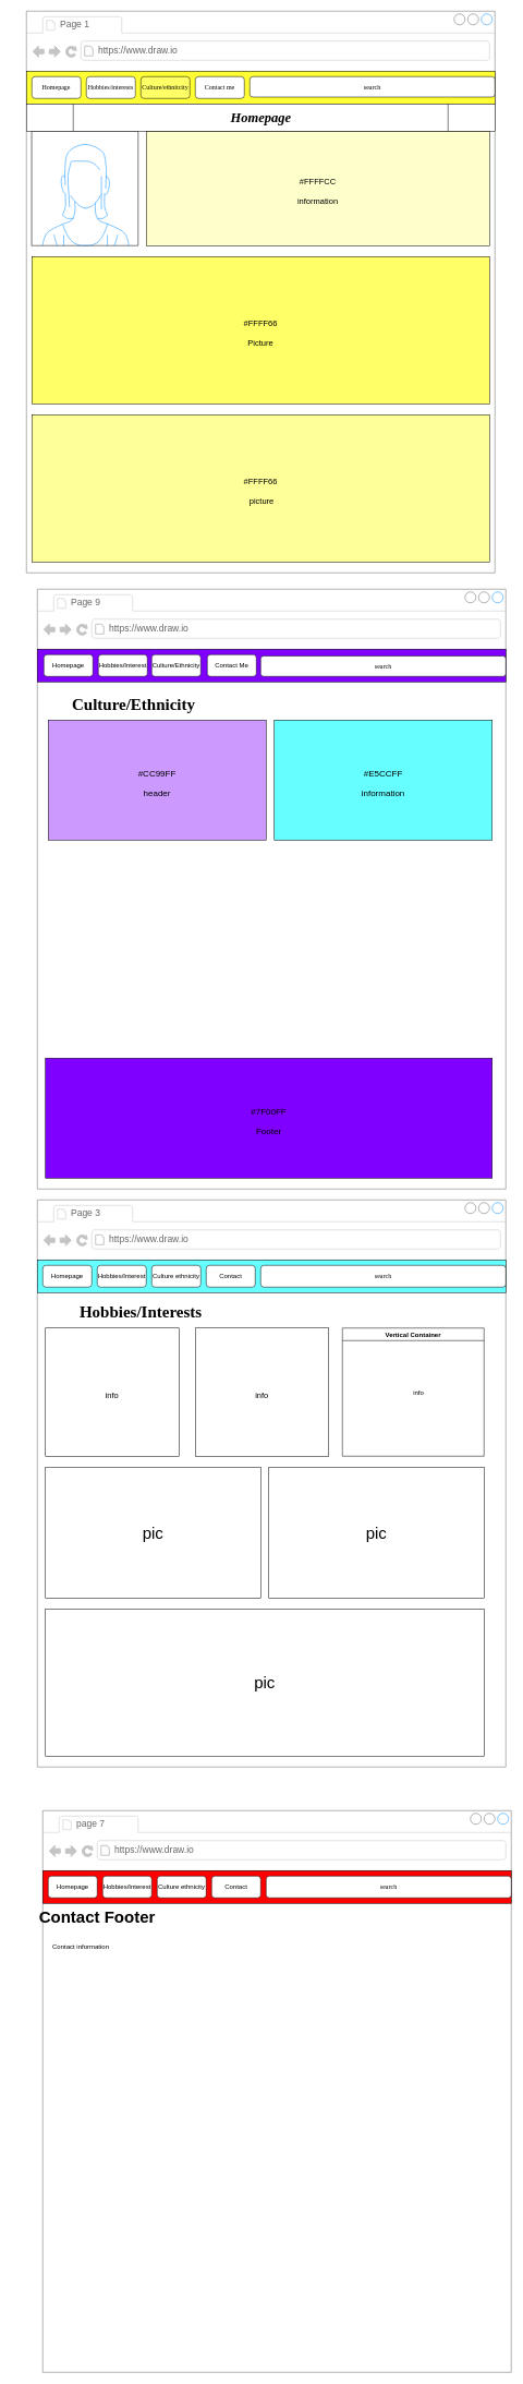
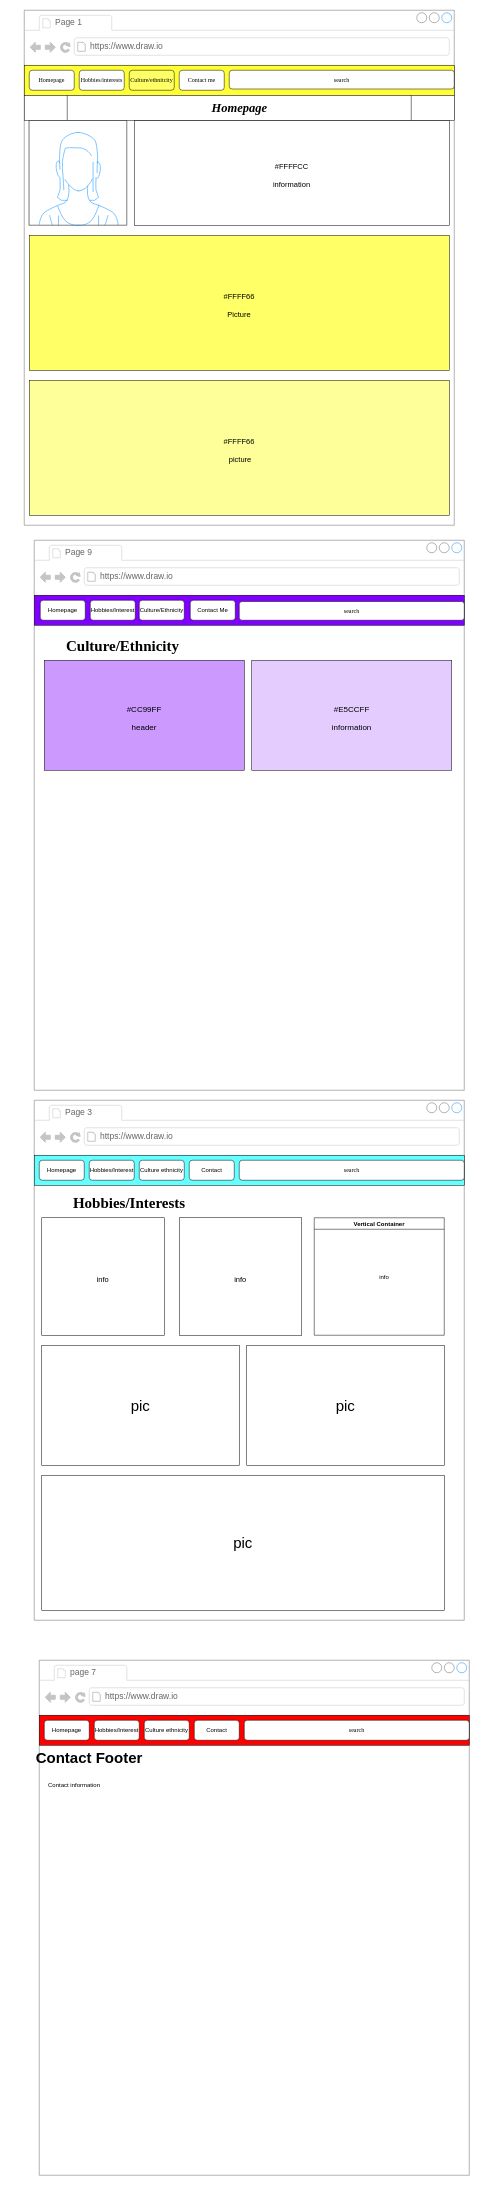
- <mxCell id="12" value="&lt;font style=&quot;font-size: 15px&quot;&gt;#FFFFCC&lt;br&gt;information&lt;/font&gt;" style="rounded=0;whiteSpace=wrap;html=1;fontSize=30;fillColor=#FFFFCC;" parent="2" vertex="1"><mxGeometry x="220" y="220" width="630" height="210" as="geometry" /></mxCell>
+ <mxCell id="12" value="&lt;font style=&quot;font-size: 15px&quot;&gt;#FFFFCC&lt;br&gt;information&lt;/font&gt;" style="rounded=0;whiteSpace=wrap;html=1;fontSize=30;fillColor=#ffffff;" parent="2" vertex="1"><mxGeometry x="220" y="220" width="630" height="210" as="geometry" /></mxCell>
- <mxCell id="28" value="&lt;font style=&quot;font-size: 16px&quot;&gt;#E5CCFF&lt;br&gt;information&lt;/font&gt;" style="rounded=0;whiteSpace=wrap;html=1;fontSize=30;fillColor=#66ffff;" parent="17" vertex="1"><mxGeometry x="435" y="240" width="400" height="220" as="geometry" /></mxCell>
+ <mxCell id="28" value="&lt;font style=&quot;font-size: 16px&quot;&gt;#E5CCFF&lt;br&gt;information&lt;/font&gt;" style="rounded=0;whiteSpace=wrap;html=1;fontSize=30;fillColor=#E5CCFF;" parent="17" vertex="1"><mxGeometry x="435" y="240" width="400" height="220" as="geometry" /></mxCell>
- <mxCell id="29" value="&lt;font style=&quot;font-size: 16px&quot;&gt;#7F00FF&lt;br&gt;Footer&lt;br&gt;&lt;/font&gt;" style="rounded=0;whiteSpace=wrap;html=1;fontSize=30;fillColor=#7F00FF;" parent="17" vertex="1"><mxGeometry x="15" y="860" width="820" height="220" as="geometry" /></mxCell>
